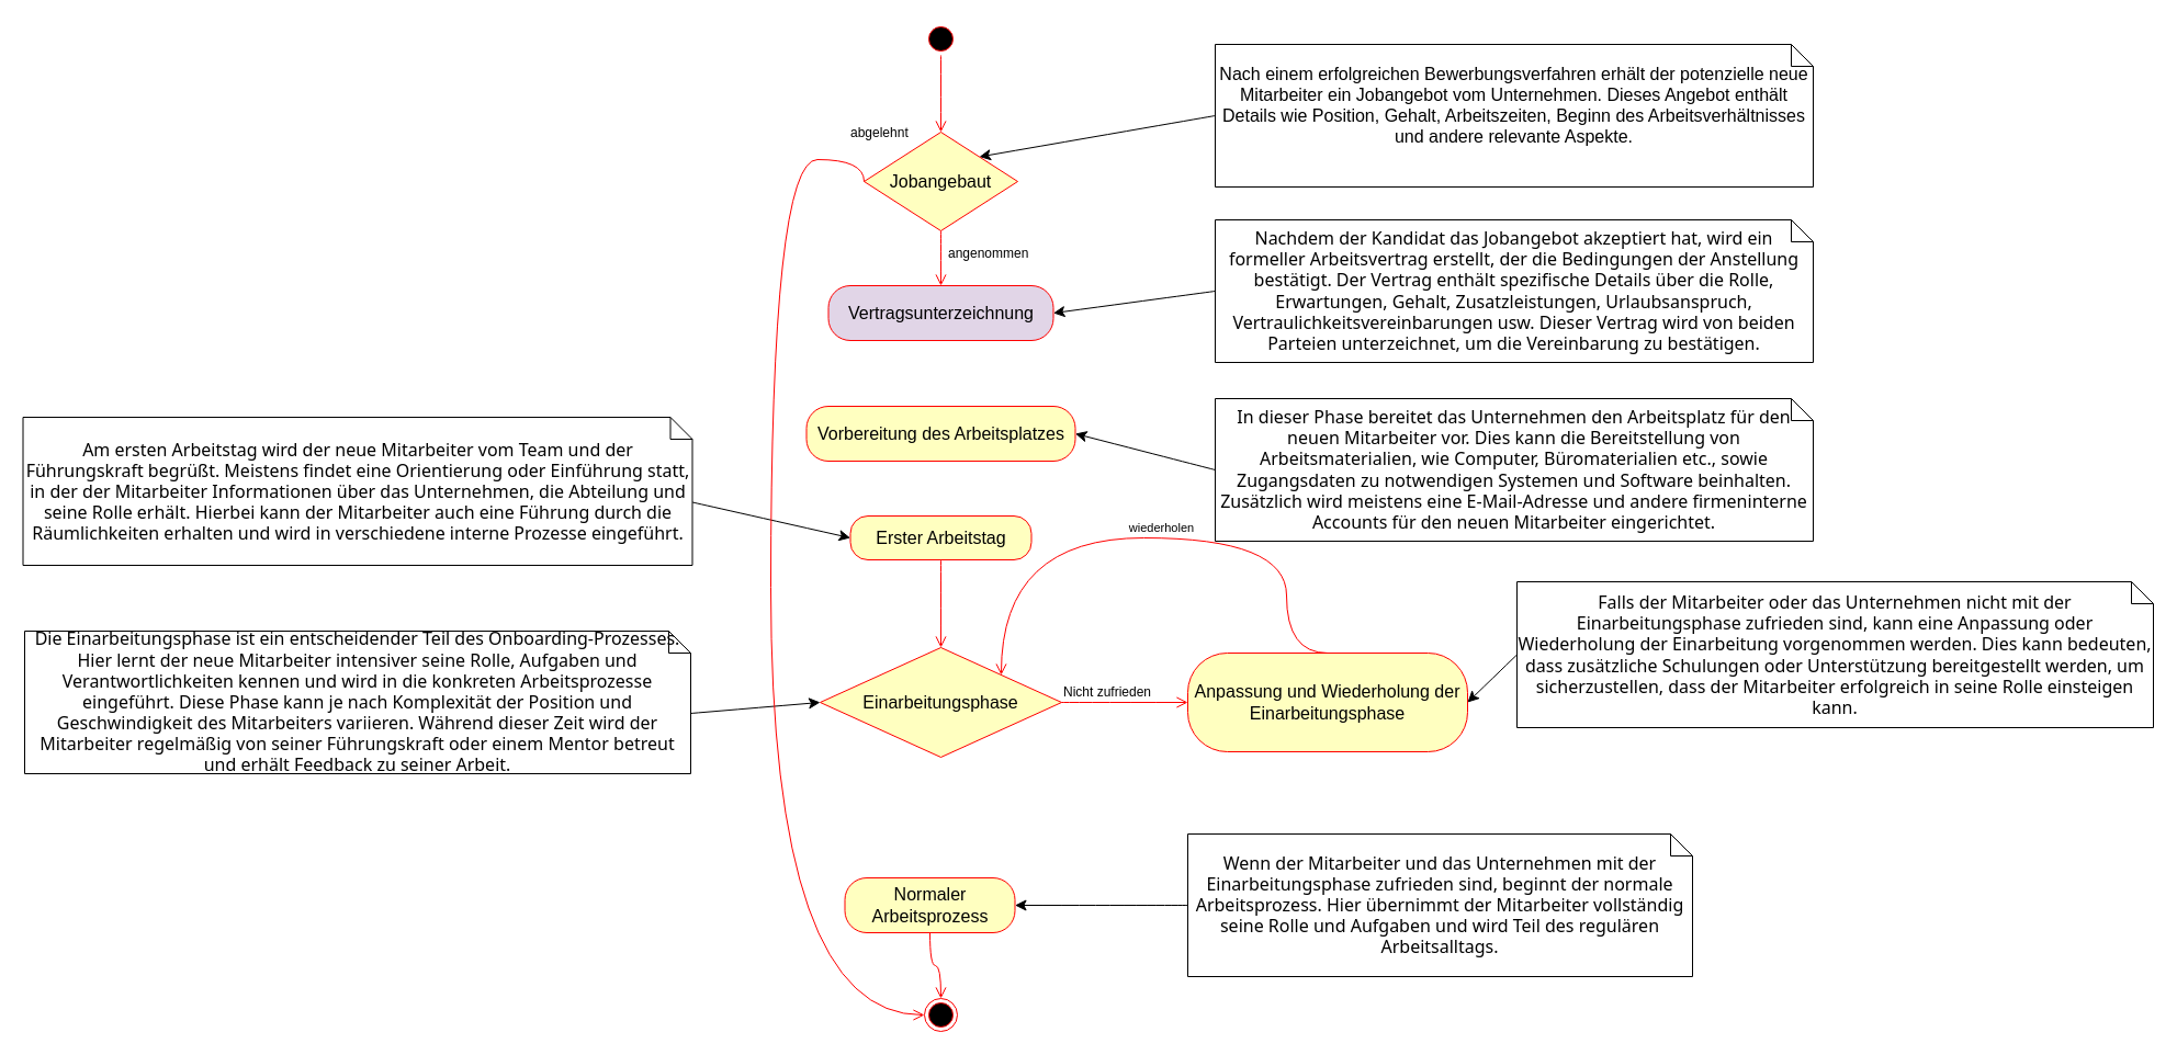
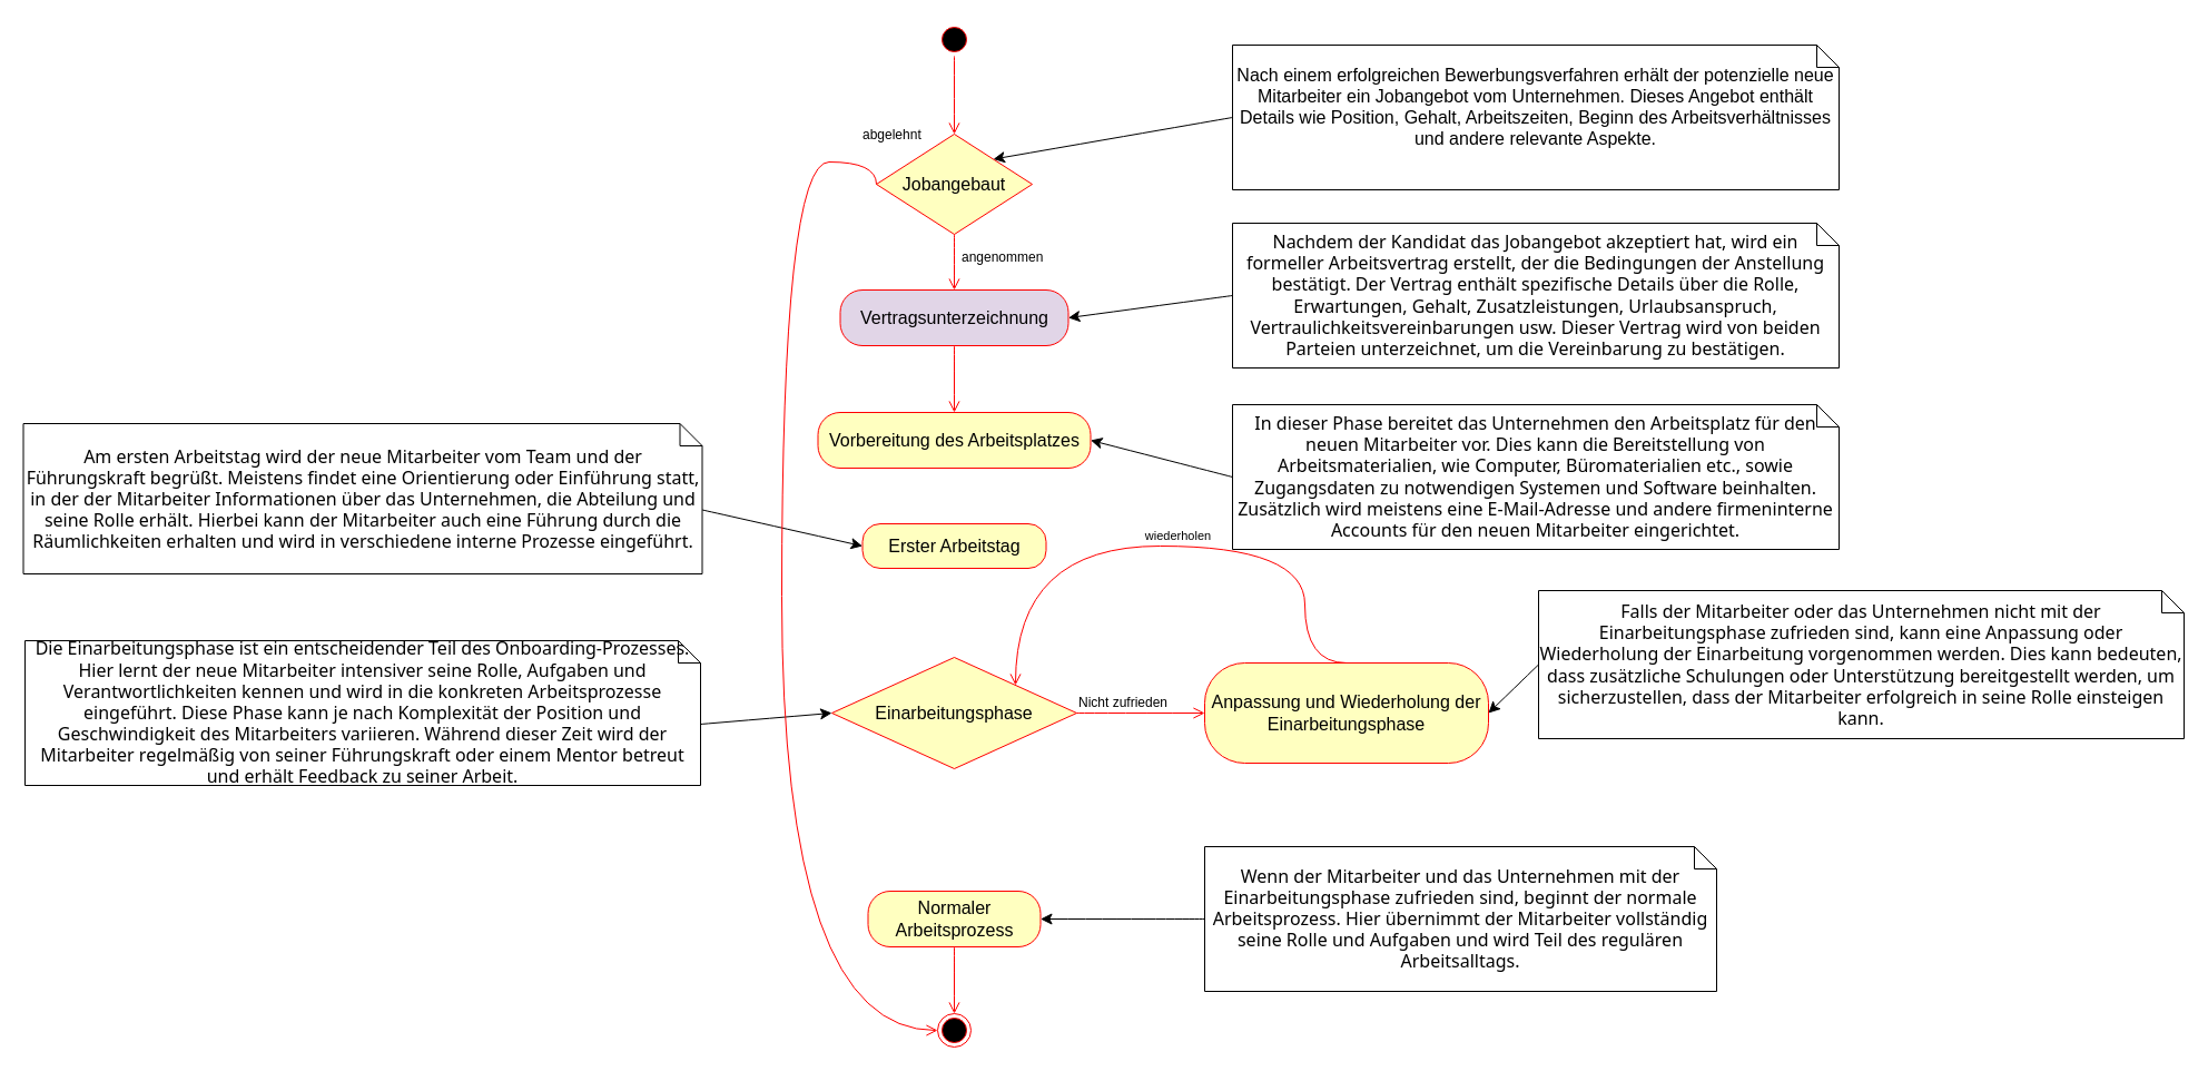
+ <mxCell id="5" value="" style="edgeStyle=orthogonalEdgeStyle;html=1;verticalAlign=bottom;endArrow=open;endSize=8;strokeColor=#ff0000;rounded=0;fontSize=12;curved=1;entryX=0.5;entryY=0;entryDx=0;entryDy=0;" parent="1" source="4" target="6" edge="1"><mxGeometry relative="1" as="geometry"><mxPoint x="857" y="360" as="targetPoint" /></mxGeometry></mxCell>
- <mxCell id="8" value="" style="edgeStyle=orthogonalEdgeStyle;html=1;verticalAlign=bottom;endArrow=open;endSize=8;strokeColor=#ff0000;rounded=0;fontSize=12;curved=1;entryX=0.5;entryY=0;entryDx=0;entryDy=0;" parent="1" source="7" target="9" edge="1"><mxGeometry relative="1" as="geometry"><mxPoint x="857" y="590" as="targetPoint" /></mxGeometry></mxCell>
- <mxCell id="11" value="Normaler Arbeitsprozess" style="rounded=1;whiteSpace=wrap;html=1;arcSize=40;fontColor=#000000;fillColor=#ffffc0;strokeColor=#ff0000;fontSize=16;" parent="1" vertex="1"><mxGeometry x="769.5" y="800" width="155" height="50" as="geometry" /></mxCell>
+ <mxCell id="11" value="Normaler Arbeitsprozess" style="rounded=1;whiteSpace=wrap;html=1;arcSize=40;fontColor=#000000;fillColor=#ffffc0;strokeColor=#ff0000;fontSize=16;" parent="1" vertex="1"><mxGeometry x="779.5" y="800" width="155" height="50" as="geometry" /></mxCell>
